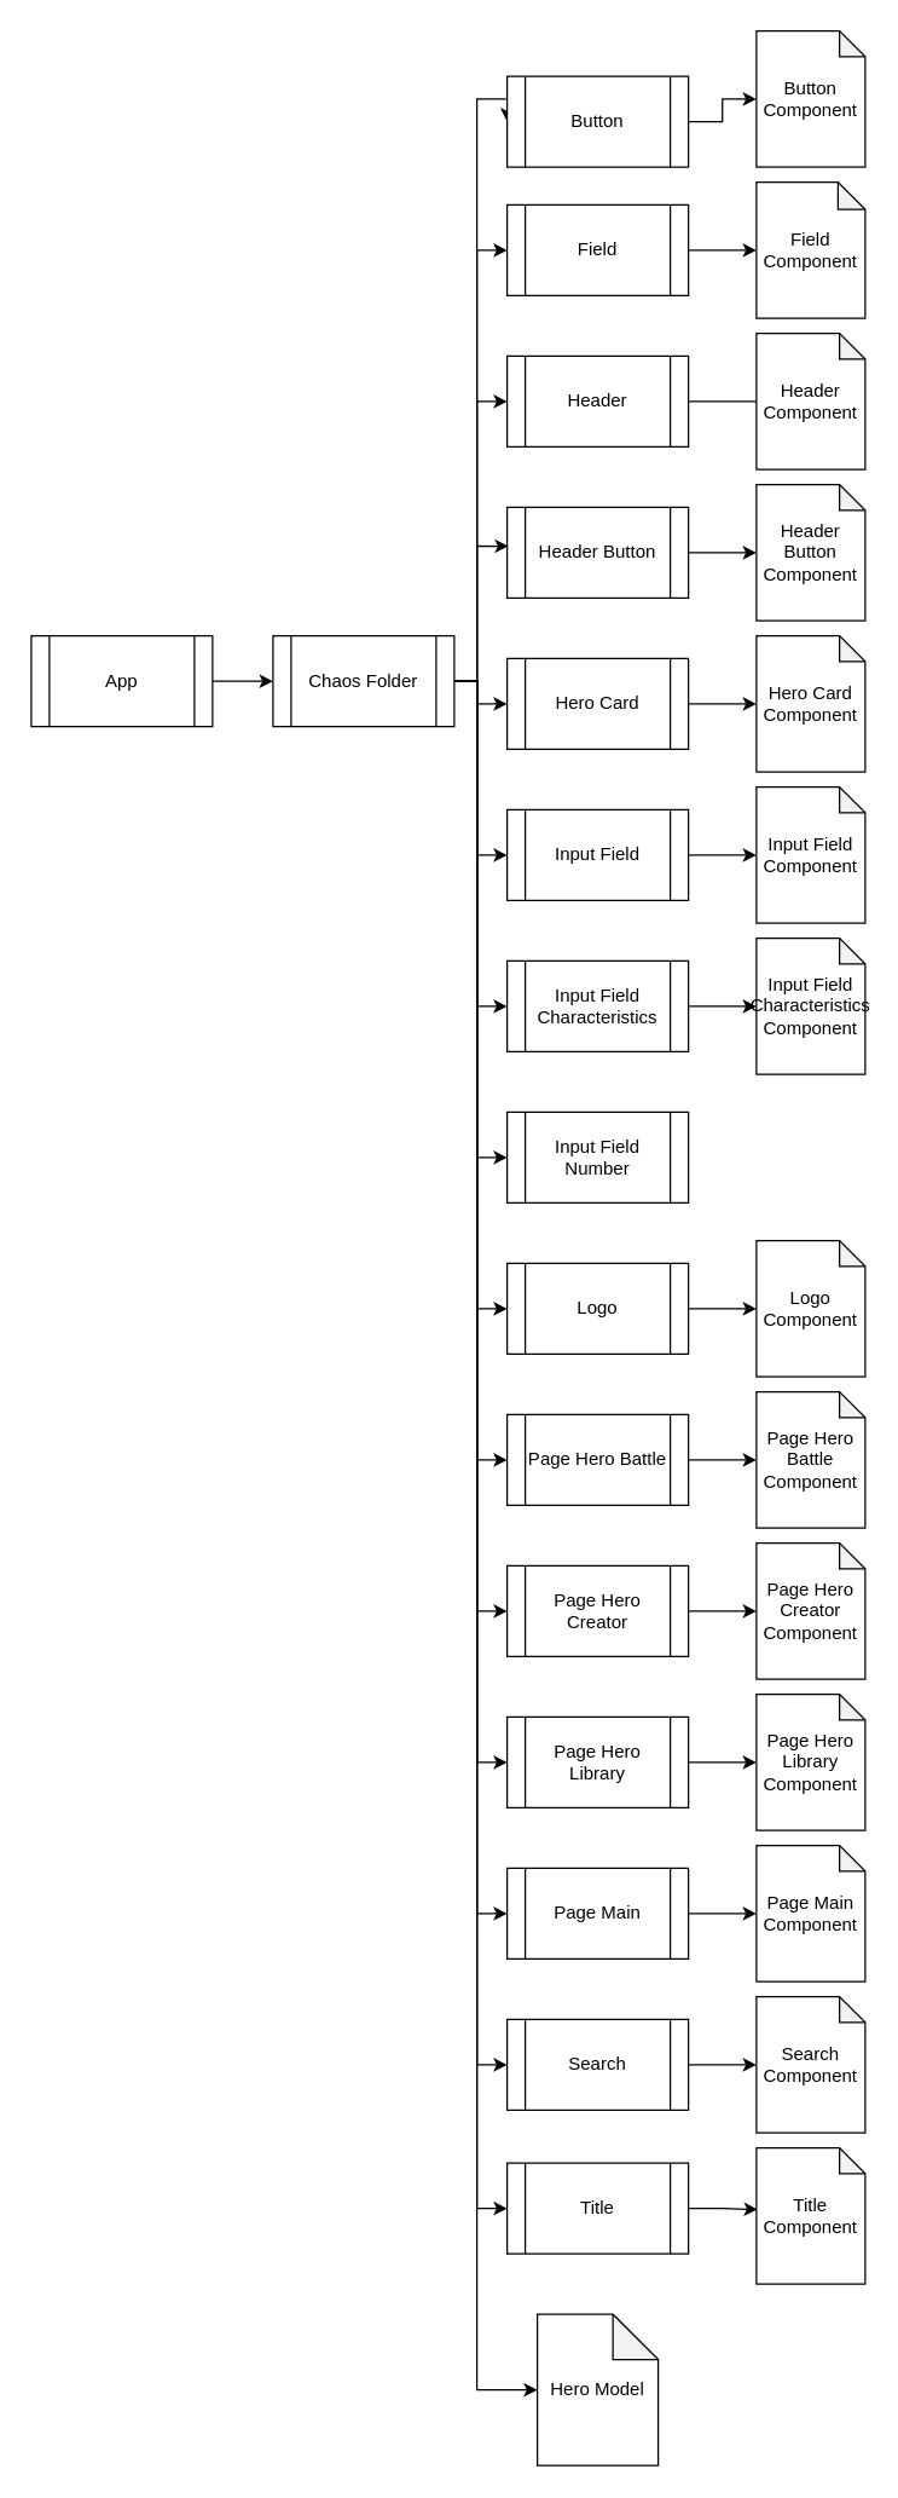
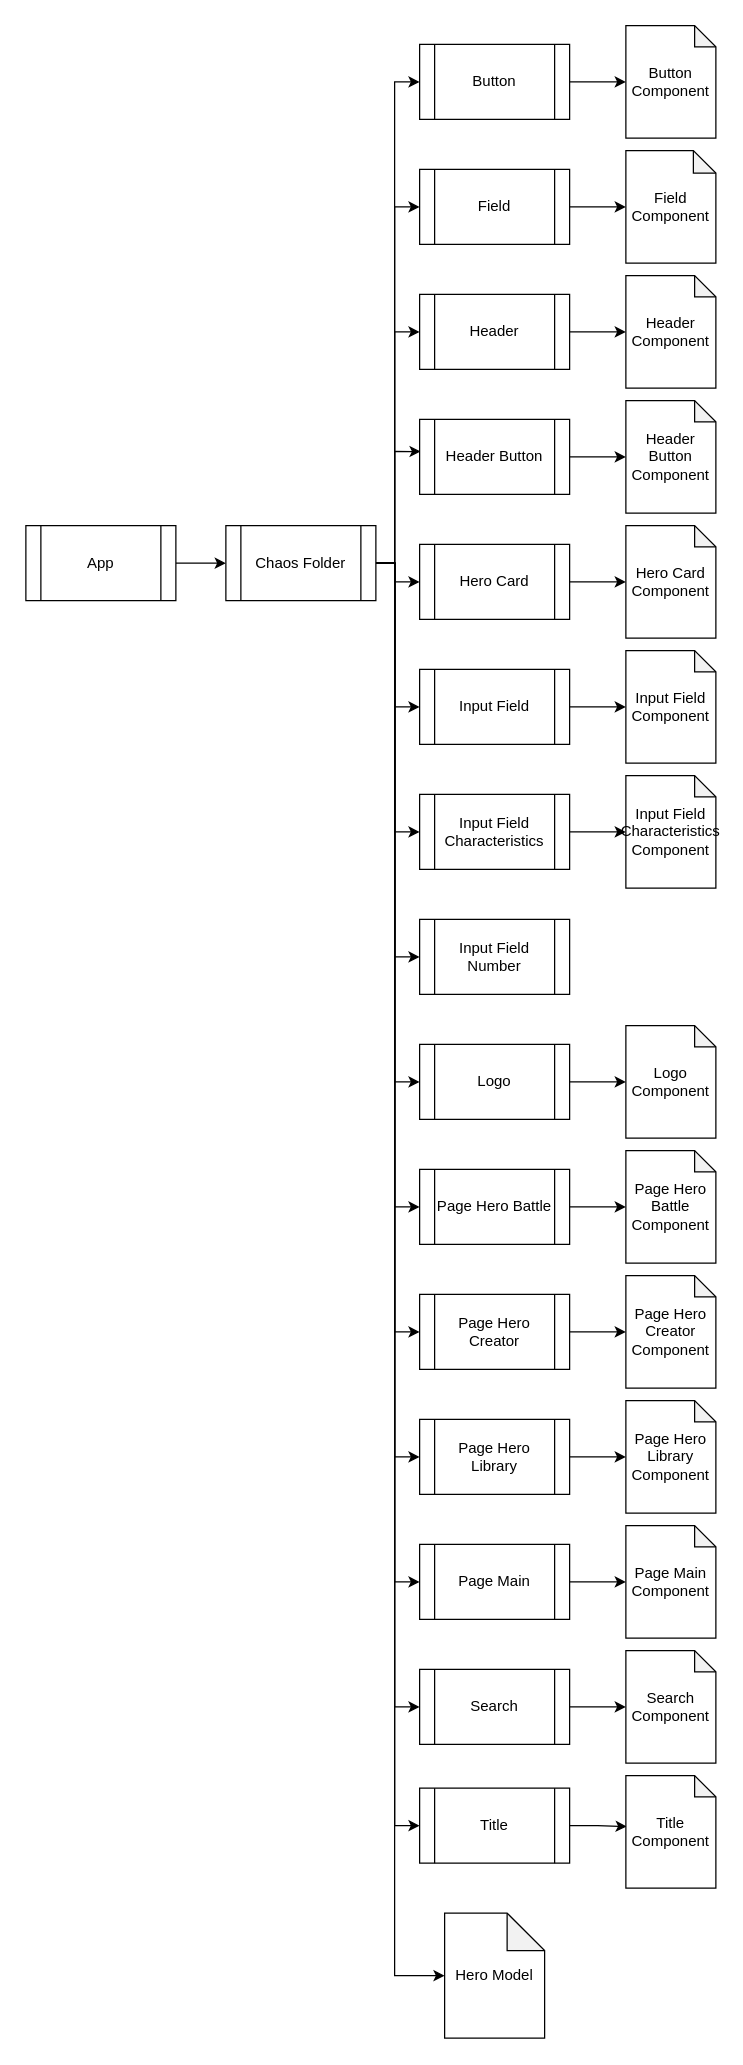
- <mxCell id="23" value="Button" style="shape=process;whiteSpace=wrap;html=1;backgroundOutline=1;" vertex="1" parent="1"><mxGeometry x="335" y="50" width="120" height="60" as="geometry" /></mxCell>
+ <mxCell id="23" value="Button" style="shape=process;whiteSpace=wrap;html=1;backgroundOutline=1;" vertex="1" parent="1"><mxGeometry x="335" y="35" width="120" height="60" as="geometry" /></mxCell>
- <mxCell id="26" style="edgeStyle=orthogonalEdgeStyle;rounded=0;orthogonalLoop=1;jettySize=auto;html=1;exitX=1;exitY=0.5;exitDx=0;exitDy=0;entryX=0;entryY=0.5;entryDx=0;entryDy=0;entryPerimeter=0;endArrow=none;" edge="1" parent="1" source="27" target="53"><mxGeometry relative="1" as="geometry" /></mxCell>
+ <mxCell id="26" style="edgeStyle=orthogonalEdgeStyle;rounded=0;orthogonalLoop=1;jettySize=auto;html=1;exitX=1;exitY=0.5;exitDx=0;exitDy=0;entryX=0;entryY=0.5;entryDx=0;entryDy=0;entryPerimeter=0;" edge="1" parent="1" source="27" target="53"><mxGeometry relative="1" as="geometry" /></mxCell>
